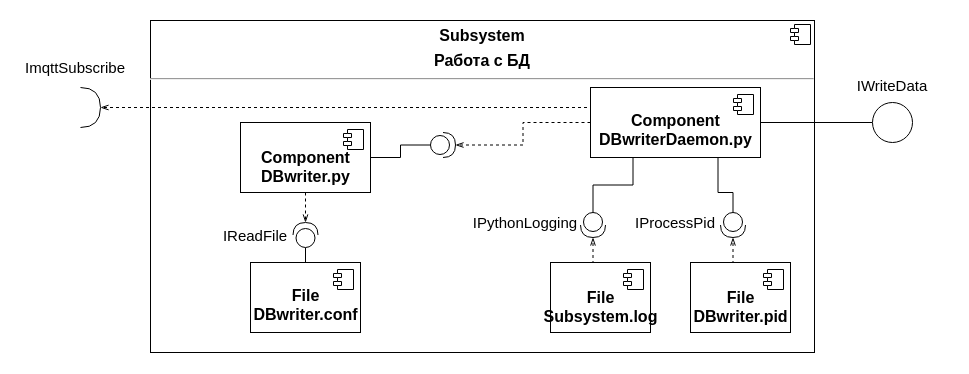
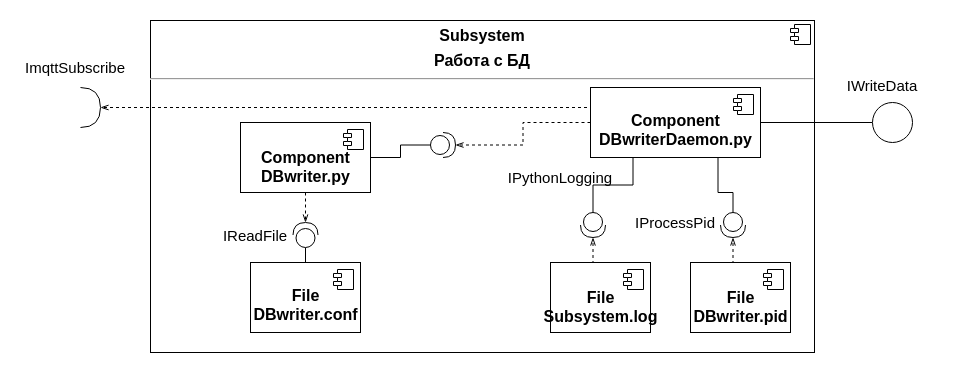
- <mxCell id="32" value="&lt;span style=&quot;font-size: 15px&quot;&gt;I&lt;/span&gt;&lt;span style=&quot;font-size: 15px&quot;&gt;WriteData&lt;/span&gt;" style="text;html=1;strokeColor=none;fillColor=none;align=center;verticalAlign=middle;whiteSpace=wrap;rounded=0;" parent="1" vertex="1"><mxGeometry x="837" y="74.5" width="110" height="20" as="geometry" /></mxCell>
+ <mxCell id="32" value="&lt;span style=&quot;font-size: 15px&quot;&gt;I&lt;/span&gt;&lt;span style=&quot;font-size: 15px&quot;&gt;WriteData&lt;/span&gt;" style="text;html=1;strokeColor=none;fillColor=none;align=center;verticalAlign=middle;whiteSpace=wrap;rounded=0;" parent="1" vertex="1"><mxGeometry x="827" y="74.5" width="110" height="20" as="geometry" /></mxCell>
- <mxCell id="29" value="&lt;font style=&quot;font-size: 15px&quot;&gt;IPythonLogging&lt;/font&gt;" style="text;html=1;strokeColor=none;fillColor=none;align=center;verticalAlign=middle;whiteSpace=wrap;rounded=0;" parent="1" vertex="1"><mxGeometry x="470" y="212" width="110" height="20" as="geometry" /></mxCell>
+ <mxCell id="29" value="&lt;font style=&quot;font-size: 15px&quot;&gt;IPythonLogging&lt;/font&gt;" style="text;html=1;strokeColor=none;fillColor=none;align=center;verticalAlign=middle;whiteSpace=wrap;rounded=0;" parent="1" vertex="1"><mxGeometry x="505" y="167" width="110" height="20" as="geometry" /></mxCell>
